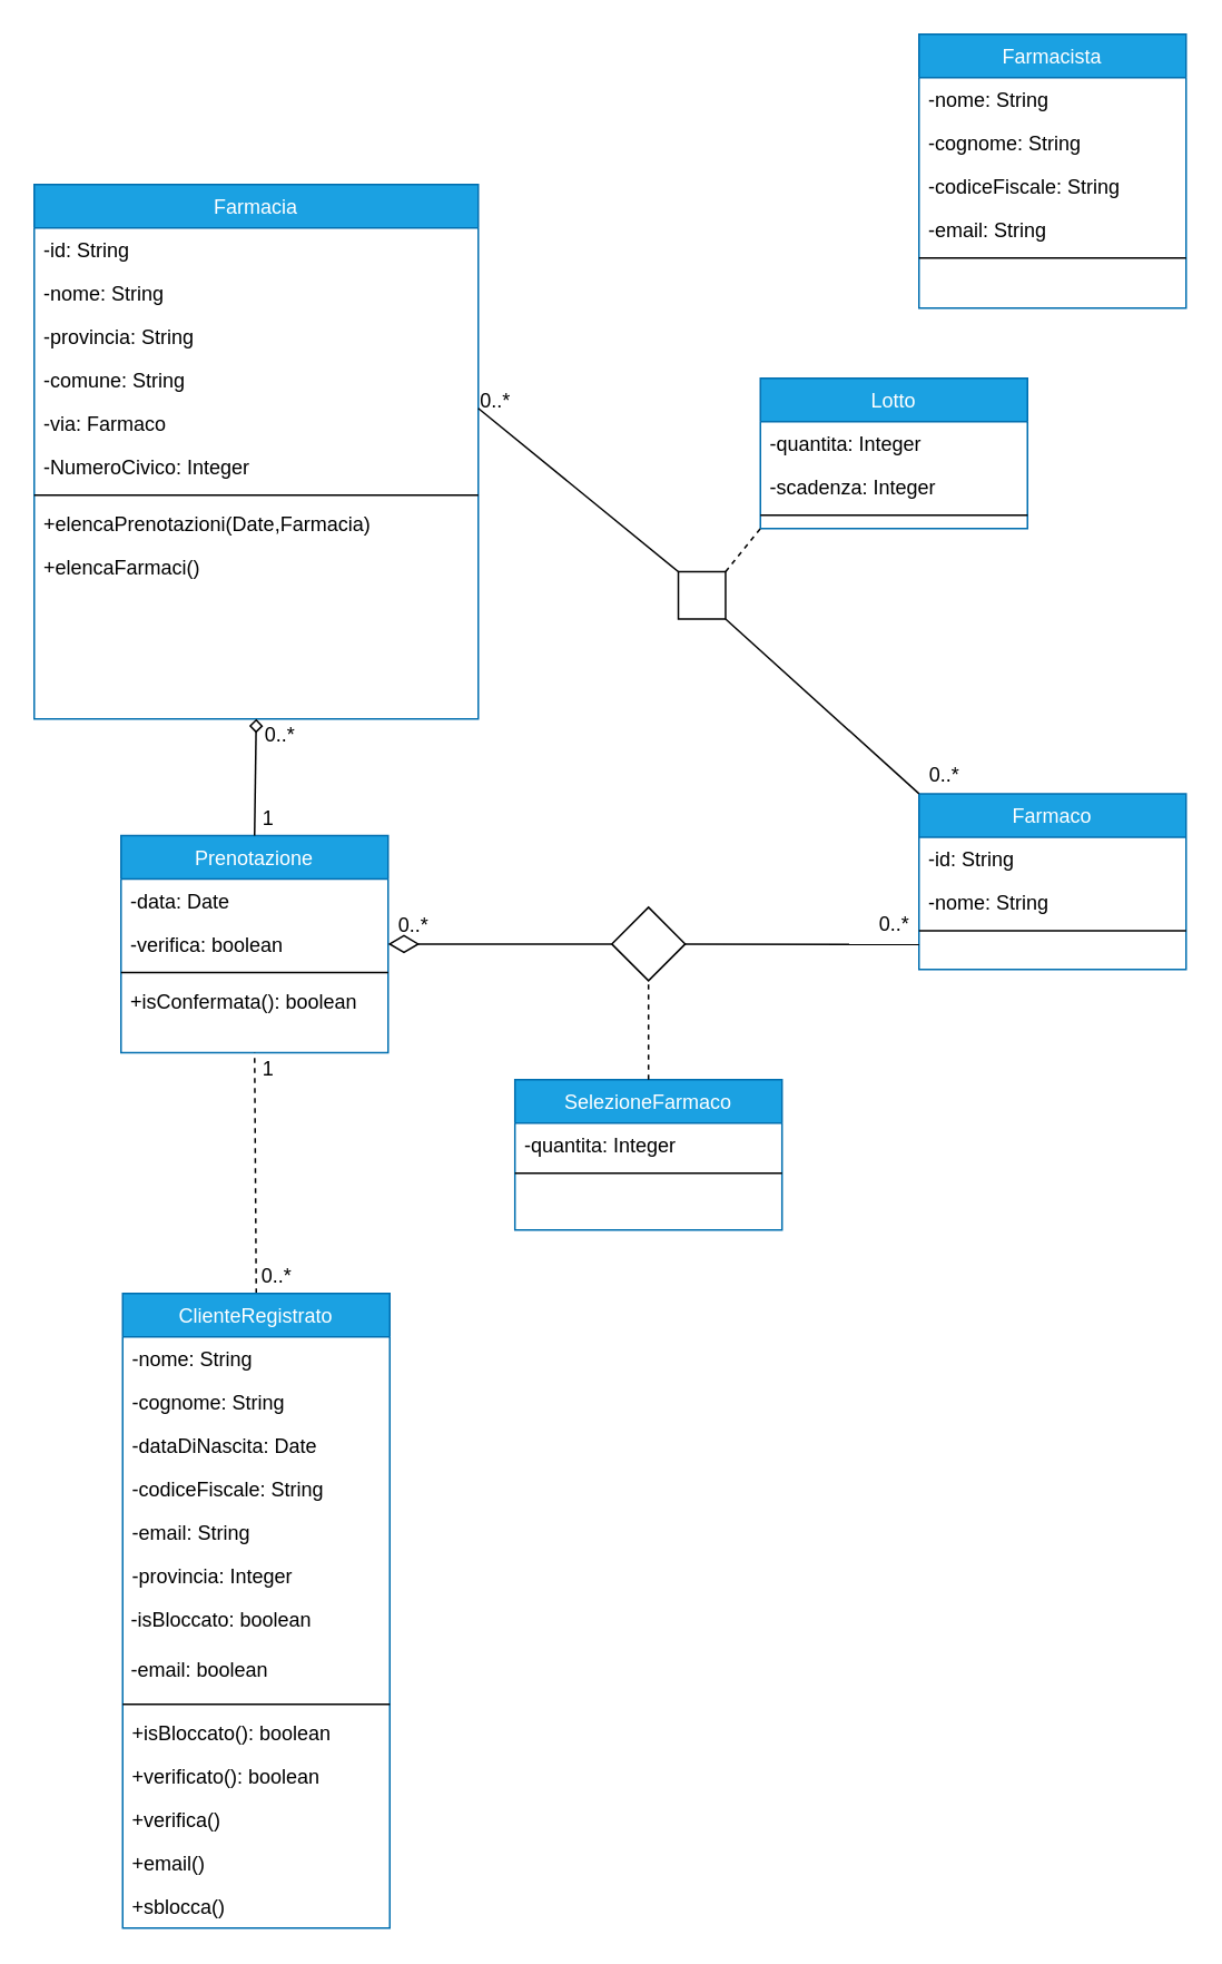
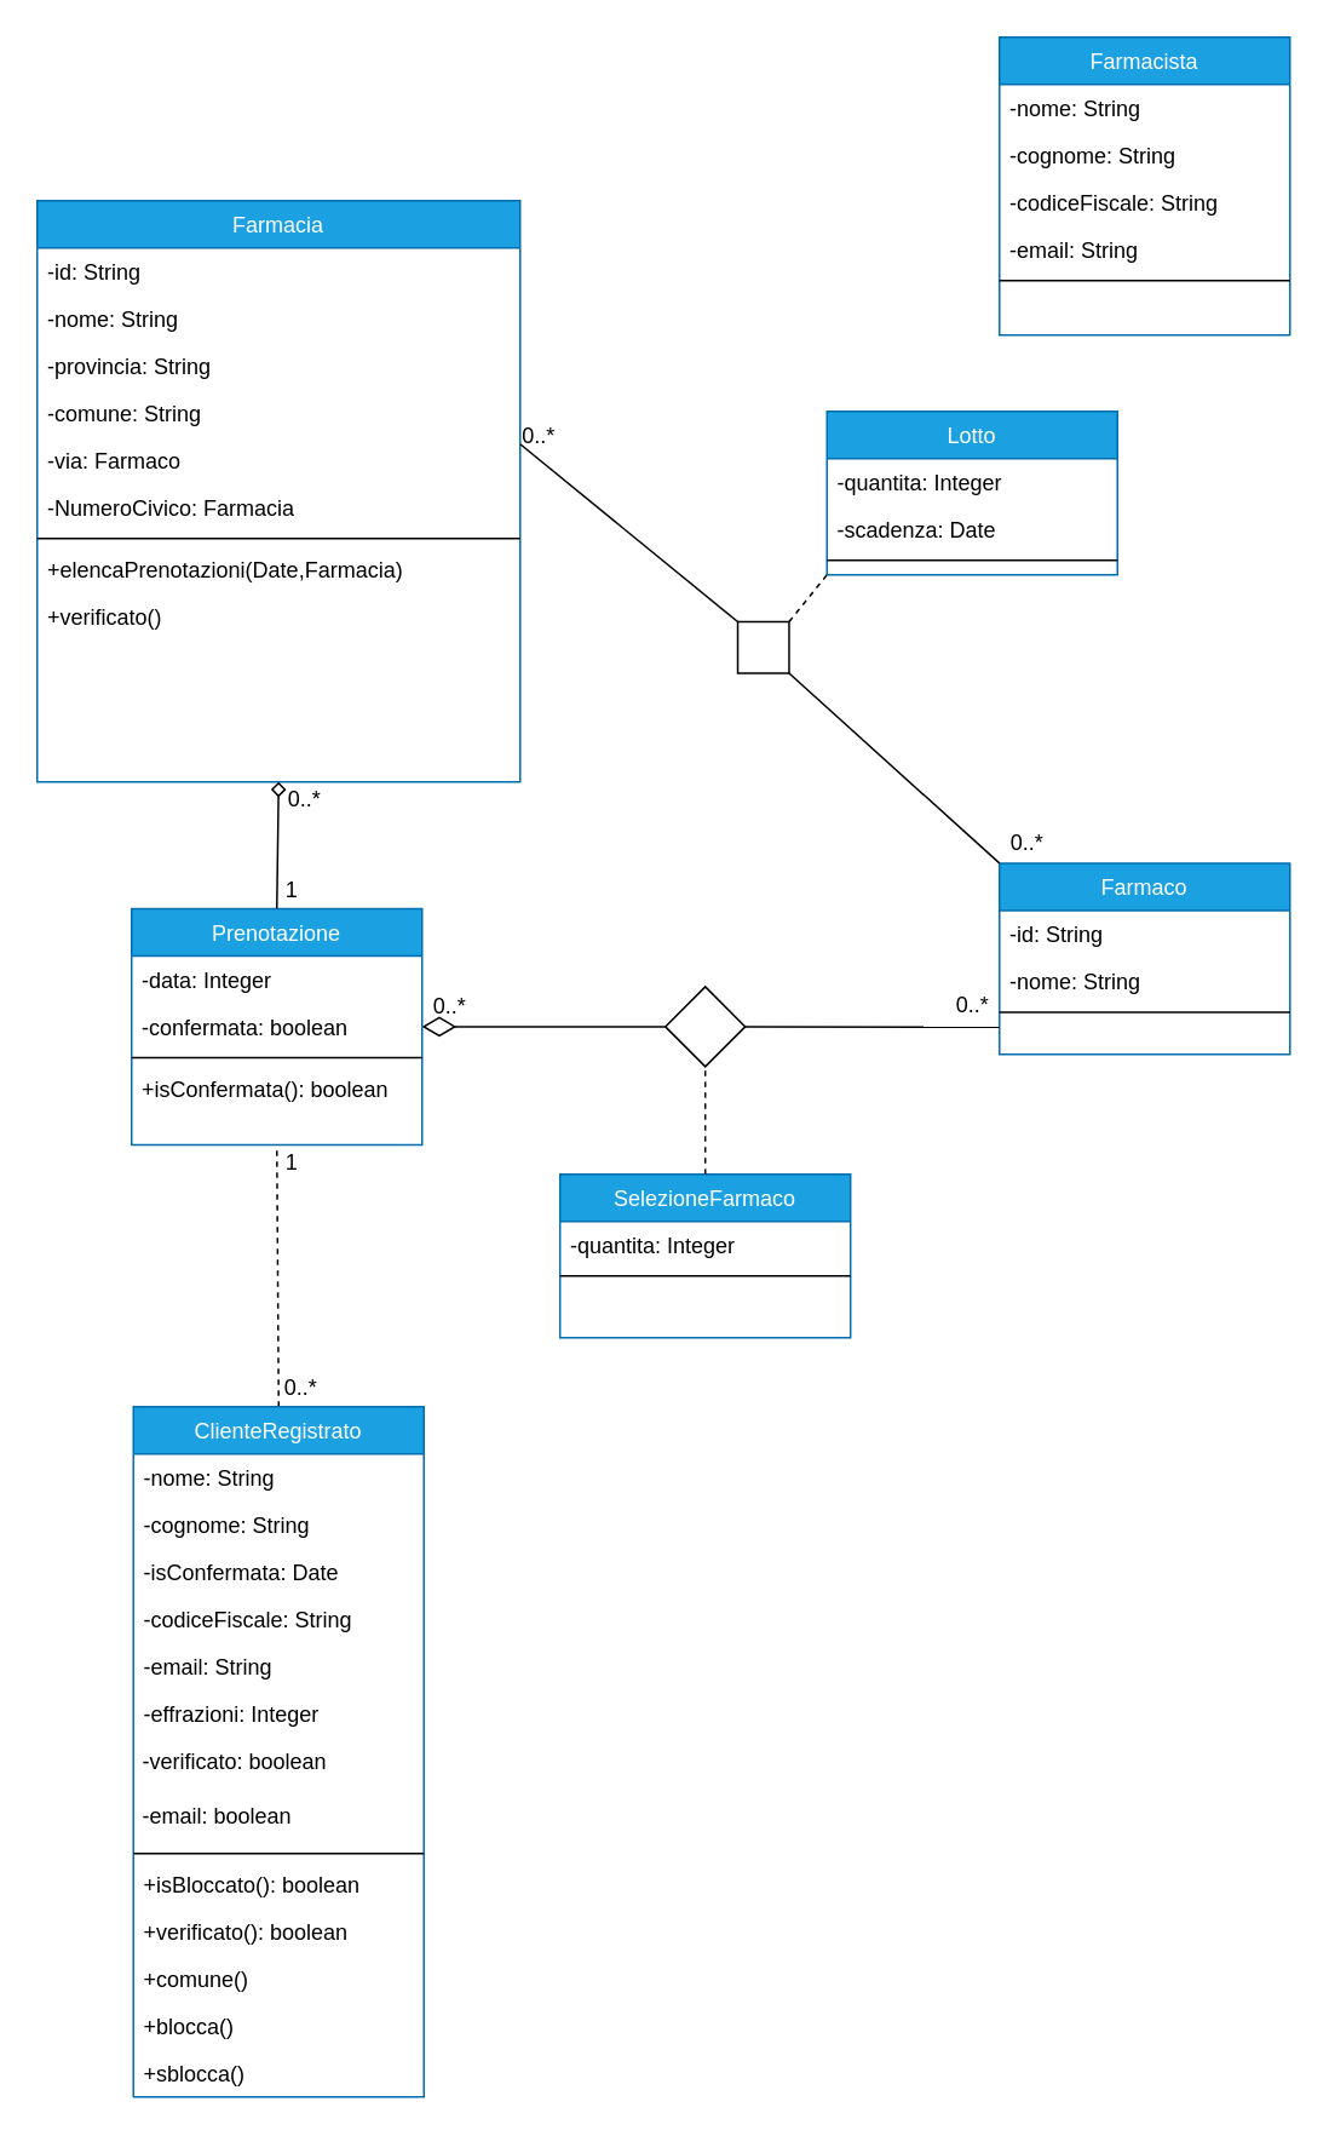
- <mxCell id="8" value="-NumeroCivico: Integer" style="text;align=left;verticalAlign=top;spacingLeft=4;spacingRight=4;overflow=hidden;rotatable=0;points=[[0,0.5],[1,0.5]];portConstraint=eastwest;" parent="2" vertex="1"><mxGeometry y="156" width="266" height="26" as="geometry" /></mxCell>
+ <mxCell id="8" value="-NumeroCivico: Farmacia" style="text;align=left;verticalAlign=top;spacingLeft=4;spacingRight=4;overflow=hidden;rotatable=0;points=[[0,0.5],[1,0.5]];portConstraint=eastwest;" parent="2" vertex="1"><mxGeometry y="156" width="266" height="26" as="geometry" /></mxCell>
- <mxCell id="55" value="-scadenza: Integer" style="text;align=left;verticalAlign=top;spacingLeft=4;spacingRight=4;overflow=hidden;rotatable=0;points=[[0,0.5],[1,0.5]];portConstraint=eastwest;" parent="53" vertex="1"><mxGeometry y="52" width="160" height="26" as="geometry" /></mxCell>
+ <mxCell id="55" value="-scadenza: Date" style="text;align=left;verticalAlign=top;spacingLeft=4;spacingRight=4;overflow=hidden;rotatable=0;points=[[0,0.5],[1,0.5]];portConstraint=eastwest;" parent="53" vertex="1"><mxGeometry y="52" width="160" height="26" as="geometry" /></mxCell>
- <mxCell id="11" value="+elencaFarmaci()" style="text;align=left;verticalAlign=top;spacingLeft=4;spacingRight=4;overflow=hidden;rotatable=0;points=[[0,0.5],[1,0.5]];portConstraint=eastwest;" parent="2" vertex="1"><mxGeometry y="216" width="266" height="26" as="geometry" /></mxCell>
+ <mxCell id="11" value="+verificato()" style="text;align=left;verticalAlign=top;spacingLeft=4;spacingRight=4;overflow=hidden;rotatable=0;points=[[0,0.5],[1,0.5]];portConstraint=eastwest;" parent="2" vertex="1"><mxGeometry y="216" width="266" height="26" as="geometry" /></mxCell>
- <mxCell id="23" value="-data: Date&#10;" style="text;align=left;verticalAlign=top;spacingLeft=4;spacingRight=4;overflow=hidden;rotatable=0;points=[[0,0.5],[1,0.5]];portConstraint=eastwest;" parent="22" vertex="1"><mxGeometry y="26" width="160" height="26" as="geometry" /></mxCell>
+ <mxCell id="23" value="-data: Integer&#10;" style="text;align=left;verticalAlign=top;spacingLeft=4;spacingRight=4;overflow=hidden;rotatable=0;points=[[0,0.5],[1,0.5]];portConstraint=eastwest;" parent="22" vertex="1"><mxGeometry y="26" width="160" height="26" as="geometry" /></mxCell>
- <mxCell id="24" value="-verifica: boolean" style="text;align=left;verticalAlign=top;spacingLeft=4;spacingRight=4;overflow=hidden;rotatable=0;points=[[0,0.5],[1,0.5]];portConstraint=eastwest;" parent="22" vertex="1"><mxGeometry y="52" width="160" height="26" as="geometry" /></mxCell>
+ <mxCell id="24" value="-confermata: boolean" style="text;align=left;verticalAlign=top;spacingLeft=4;spacingRight=4;overflow=hidden;rotatable=0;points=[[0,0.5],[1,0.5]];portConstraint=eastwest;" parent="22" vertex="1"><mxGeometry y="52" width="160" height="26" as="geometry" /></mxCell>
- <mxCell id="38" value="-dataDiNascita: Date" style="text;align=left;verticalAlign=top;spacingLeft=4;spacingRight=4;overflow=hidden;rotatable=0;points=[[0,0.5],[1,0.5]];portConstraint=eastwest;" parent="35" vertex="1"><mxGeometry y="78" width="160" height="26" as="geometry" /></mxCell>
+ <mxCell id="38" value="-isConfermata: Date" style="text;align=left;verticalAlign=top;spacingLeft=4;spacingRight=4;overflow=hidden;rotatable=0;points=[[0,0.5],[1,0.5]];portConstraint=eastwest;" parent="35" vertex="1"><mxGeometry y="78" width="160" height="26" as="geometry" /></mxCell>
- <mxCell id="41" value="-provincia: Integer" style="text;align=left;verticalAlign=top;spacingLeft=4;spacingRight=4;overflow=hidden;rotatable=0;points=[[0,0.5],[1,0.5]];portConstraint=eastwest;" parent="35" vertex="1"><mxGeometry y="156" width="160" height="26" as="geometry" /></mxCell>
+ <mxCell id="41" value="-effrazioni: Integer" style="text;align=left;verticalAlign=top;spacingLeft=4;spacingRight=4;overflow=hidden;rotatable=0;points=[[0,0.5],[1,0.5]];portConstraint=eastwest;" parent="35" vertex="1"><mxGeometry y="156" width="160" height="26" as="geometry" /></mxCell>
- <mxCell id="42" value="&lt;font face=&quot;helvetica&quot;&gt;&amp;nbsp;-isBloccato: boolean&lt;/font&gt;" style="text;whiteSpace=wrap;html=1;" parent="35" vertex="1"><mxGeometry y="182" width="160" height="30" as="geometry" /></mxCell>
+ <mxCell id="42" value="&lt;font face=&quot;helvetica&quot;&gt;&amp;nbsp;-verificato: boolean&lt;/font&gt;" style="text;whiteSpace=wrap;html=1;" parent="35" vertex="1"><mxGeometry y="182" width="160" height="30" as="geometry" /></mxCell>
- <mxCell id="47" value="+verifica()" style="text;align=left;verticalAlign=top;spacingLeft=4;spacingRight=4;overflow=hidden;rotatable=0;points=[[0,0.5],[1,0.5]];portConstraint=eastwest;" parent="35" vertex="1"><mxGeometry y="302" width="160" height="26" as="geometry" /></mxCell>
+ <mxCell id="47" value="+comune()" style="text;align=left;verticalAlign=top;spacingLeft=4;spacingRight=4;overflow=hidden;rotatable=0;points=[[0,0.5],[1,0.5]];portConstraint=eastwest;" parent="35" vertex="1"><mxGeometry y="302" width="160" height="26" as="geometry" /></mxCell>
- <mxCell id="48" value="+email()" style="text;align=left;verticalAlign=top;spacingLeft=4;spacingRight=4;overflow=hidden;rotatable=0;points=[[0,0.5],[1,0.5]];portConstraint=eastwest;" parent="35" vertex="1"><mxGeometry y="328" width="160" height="26" as="geometry" /></mxCell>
+ <mxCell id="48" value="+blocca()" style="text;align=left;verticalAlign=top;spacingLeft=4;spacingRight=4;overflow=hidden;rotatable=0;points=[[0,0.5],[1,0.5]];portConstraint=eastwest;" parent="35" vertex="1"><mxGeometry y="328" width="160" height="26" as="geometry" /></mxCell>
